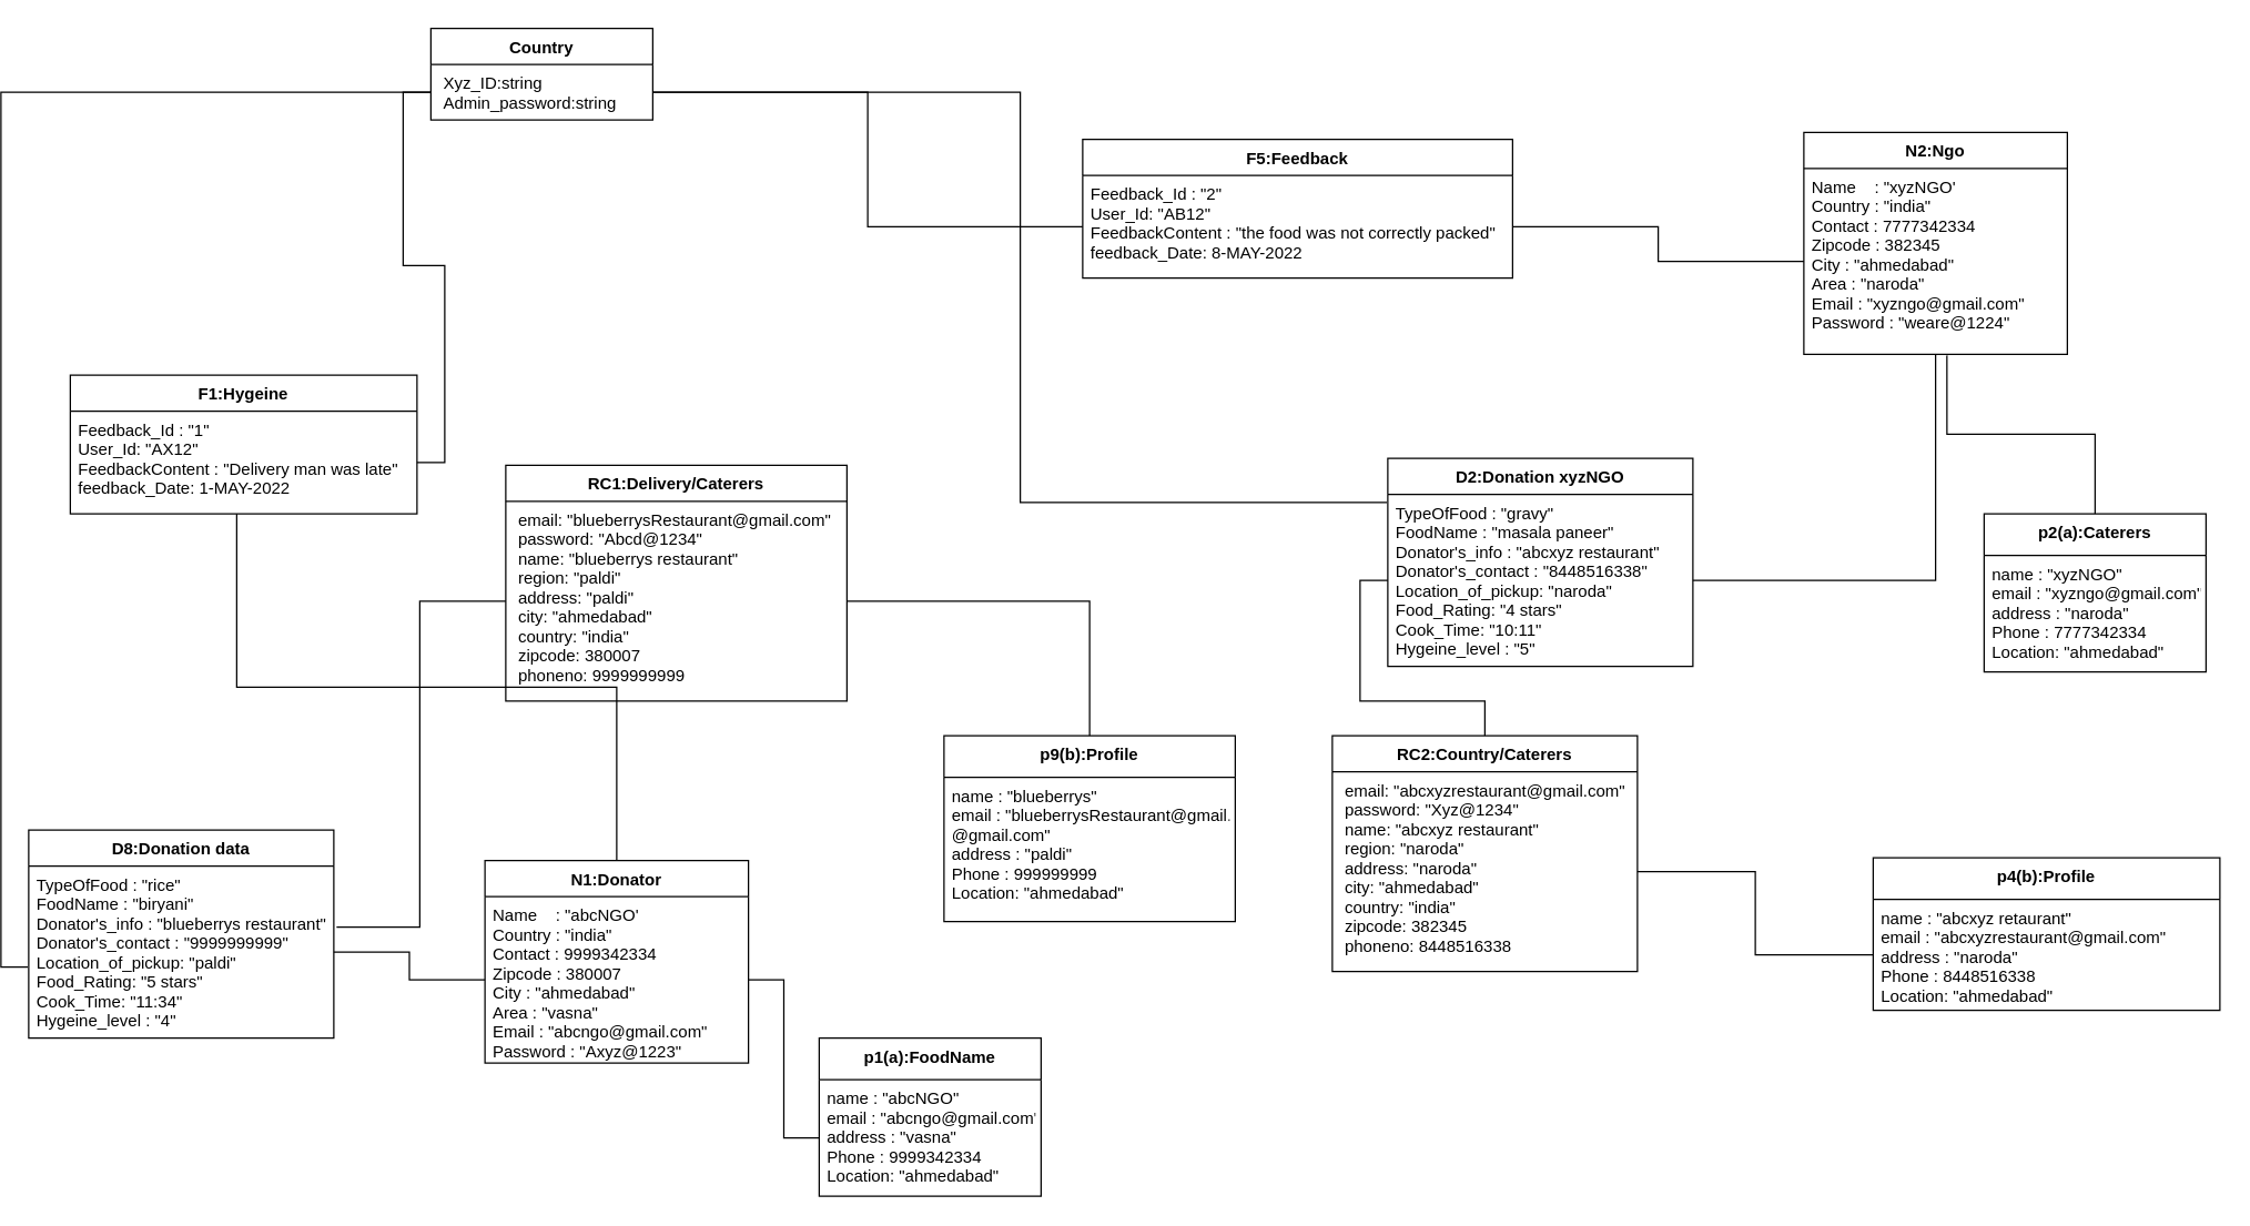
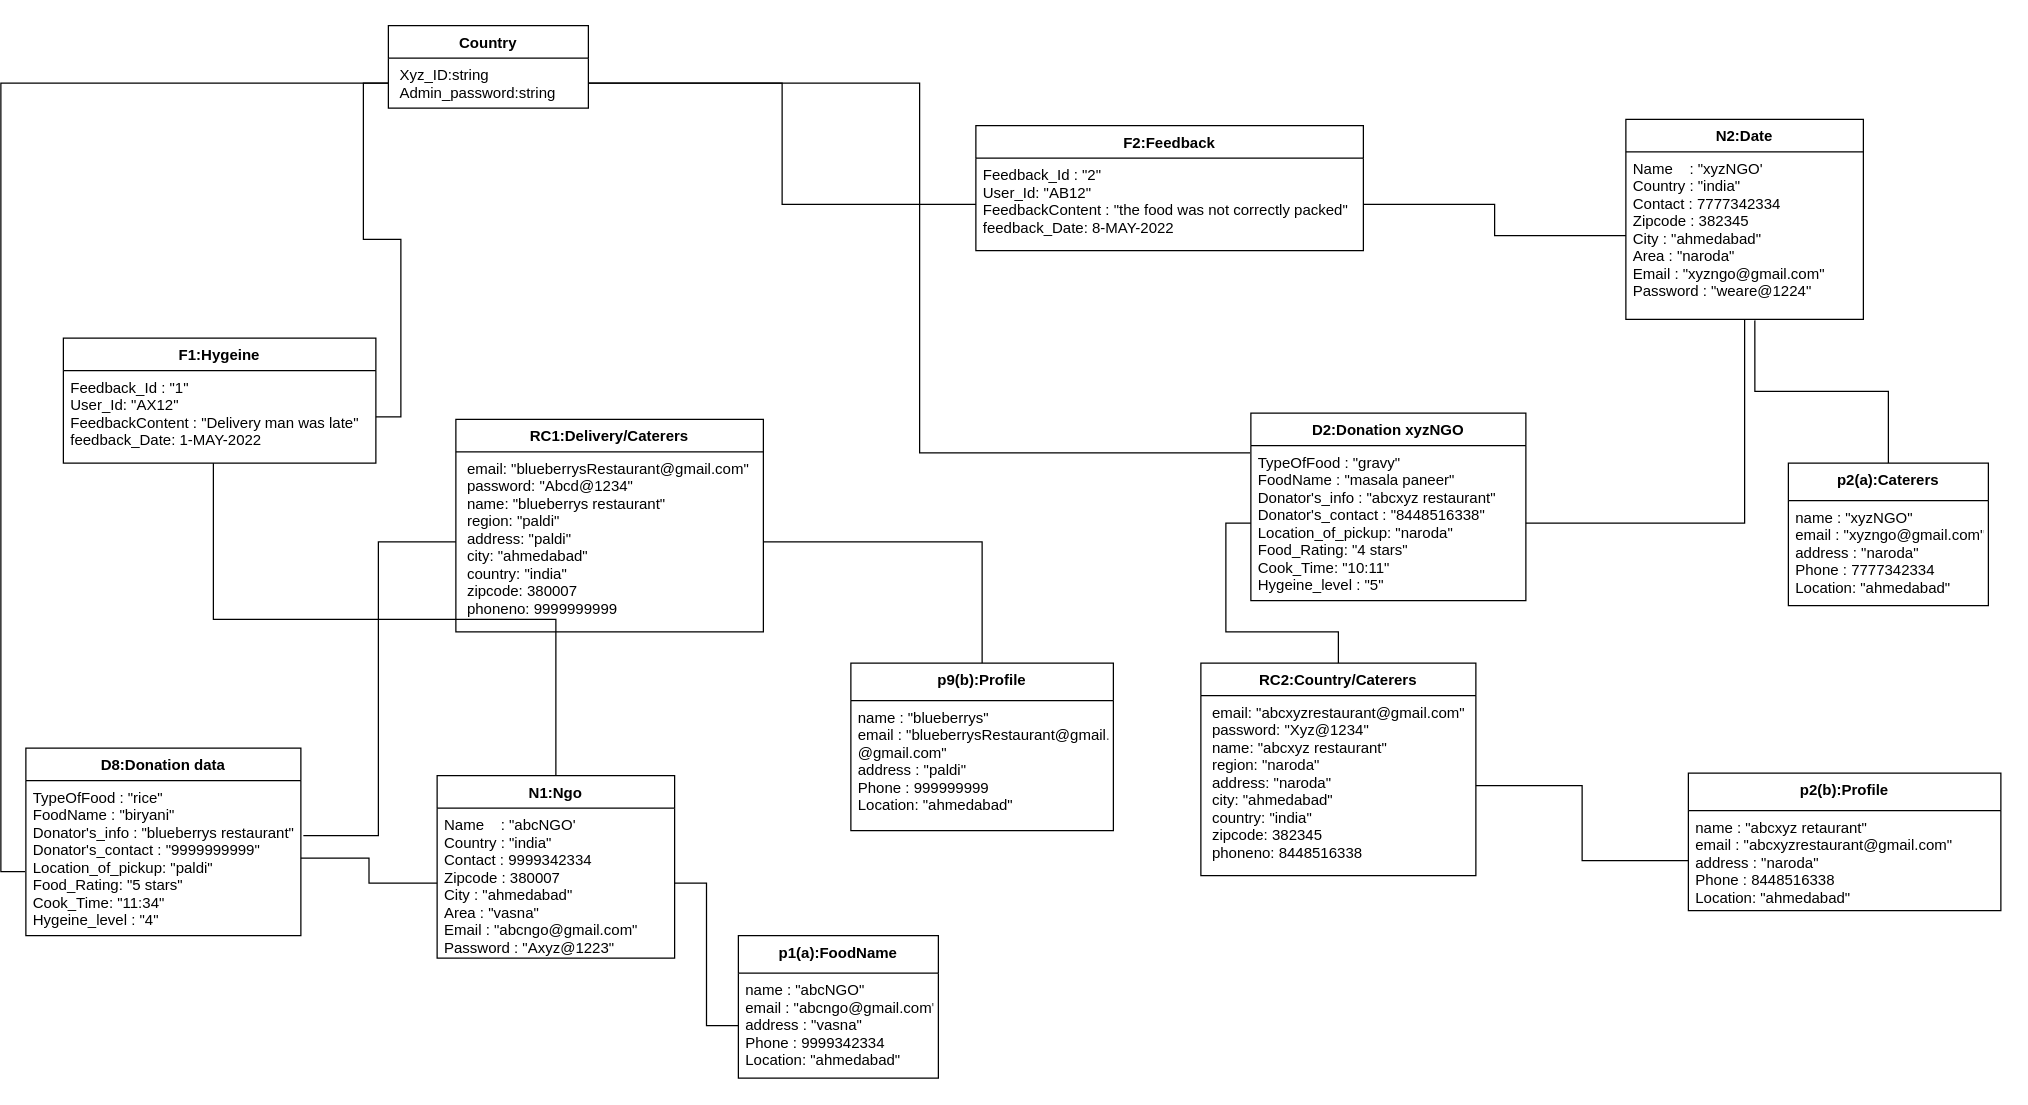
- <mxCell id="23" value="N2:Ngo" style="swimlane;fontStyle=1;align=center;verticalAlign=top;childLayout=stackLayout;horizontal=1;startSize=26;horizontalStack=0;resizeParent=1;resizeParentMax=0;resizeLast=0;collapsible=1;marginBottom=0;" vertex="1" parent="1"><mxGeometry x="1300" y="95" width="190" height="160" as="geometry" /></mxCell>
+ <mxCell id="23" value="N2:Date" style="swimlane;fontStyle=1;align=center;verticalAlign=top;childLayout=stackLayout;horizontal=1;startSize=26;horizontalStack=0;resizeParent=1;resizeParentMax=0;resizeLast=0;collapsible=1;marginBottom=0;" vertex="1" parent="1"><mxGeometry x="1300" y="95" width="190" height="160" as="geometry" /></mxCell>
- <mxCell id="12" value="F5:Feedback" style="swimlane;fontStyle=1;align=center;verticalAlign=top;childLayout=stackLayout;horizontal=1;startSize=26;horizontalStack=0;resizeParent=1;resizeParentMax=0;resizeLast=0;collapsible=1;marginBottom=0;" vertex="1" parent="1"><mxGeometry x="780" y="100" width="310" height="100" as="geometry" /></mxCell>
+ <mxCell id="12" value="F2:Feedback" style="swimlane;fontStyle=1;align=center;verticalAlign=top;childLayout=stackLayout;horizontal=1;startSize=26;horizontalStack=0;resizeParent=1;resizeParentMax=0;resizeLast=0;collapsible=1;marginBottom=0;" vertex="1" parent="1"><mxGeometry x="780" y="100" width="310" height="100" as="geometry" /></mxCell>
- <mxCell id="39" value="p4(b):Profile" style="swimlane;fontStyle=1;align=center;verticalAlign=top;childLayout=stackLayout;horizontal=1;startSize=30;horizontalStack=0;resizeParent=1;resizeParentMax=0;resizeLast=0;collapsible=1;marginBottom=0;" vertex="1" parent="1"><mxGeometry x="1350" y="618" width="250" height="110" as="geometry" /></mxCell>
+ <mxCell id="39" value="p2(b):Profile" style="swimlane;fontStyle=1;align=center;verticalAlign=top;childLayout=stackLayout;horizontal=1;startSize=30;horizontalStack=0;resizeParent=1;resizeParentMax=0;resizeLast=0;collapsible=1;marginBottom=0;" vertex="1" parent="1"><mxGeometry x="1350" y="618" width="250" height="110" as="geometry" /></mxCell>
- <mxCell id="20" value="N1:Donator" style="swimlane;fontStyle=1;align=center;verticalAlign=top;childLayout=stackLayout;horizontal=1;startSize=26;horizontalStack=0;resizeParent=1;resizeParentMax=0;resizeLast=0;collapsible=1;marginBottom=0;" vertex="1" parent="1"><mxGeometry x="349" y="620" width="190" height="146" as="geometry" /></mxCell>
+ <mxCell id="20" value="N1:Ngo" style="swimlane;fontStyle=1;align=center;verticalAlign=top;childLayout=stackLayout;horizontal=1;startSize=26;horizontalStack=0;resizeParent=1;resizeParentMax=0;resizeLast=0;collapsible=1;marginBottom=0;" vertex="1" parent="1"><mxGeometry x="349" y="620" width="190" height="146" as="geometry" /></mxCell>
